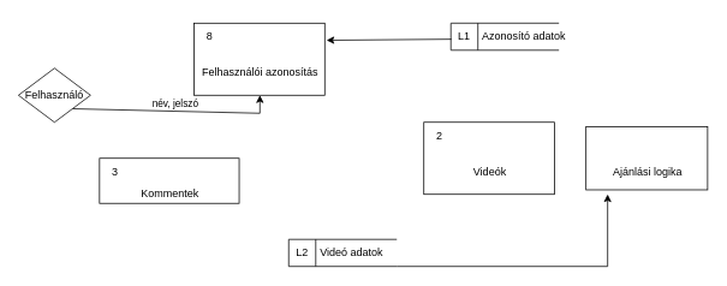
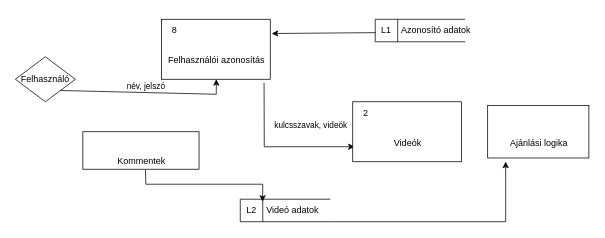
- <mxCell id="6" value="3" style="text;html=1;strokeColor=none;fillColor=none;align=center;verticalAlign=middle;whiteSpace=wrap;rounded=0;movable=0;resizable=0;rotatable=0;cloneable=0;deletable=0;connectable=0;allowArrows=0;pointerEvents=1;" parent="5" vertex="1"><mxGeometry width="35" height="30" as="geometry" /></mxCell>
+ <mxCell id="10" value="kulcsszavak, videók" style="endArrow=classic;html=1;rounded=0;verticalAlign=bottom;entryX=0.017;entryY=0.75;entryDx=0;entryDy=0;entryPerimeter=0;exitX=0.943;exitY=1.061;exitDx=0;exitDy=0;exitPerimeter=0;" parent="1" source="2" target="11" edge="1"><mxGeometry x="0.431" y="20" width="50" height="50" relative="1" as="geometry"><mxPoint x="110" y="165" as="sourcePoint" /><mxPoint x="190" y="40" as="targetPoint" /><Array as="points"><mxPoint x="352" y="195" /></Array><mxPoint as="offset" /></mxGeometry></mxCell>
+ <mxCell id="22" value="" style="endArrow=classic;html=1;rounded=0;verticalAlign=bottom;exitX=0.539;exitY=1.023;exitDx=0;exitDy=0;exitPerimeter=0;entryX=0.247;entryY=0.107;entryDx=0;entryDy=0;entryPerimeter=0;" parent="1" source="5" target="18" edge="1"><mxGeometry width="50" height="50" relative="1" as="geometry"><mxPoint x="410" y="135" as="sourcePoint" /><mxPoint x="530" y="135" as="targetPoint" /><Array as="points"><mxPoint x="194" y="245" /><mxPoint x="350" y="245" /></Array></mxGeometry></mxCell>
